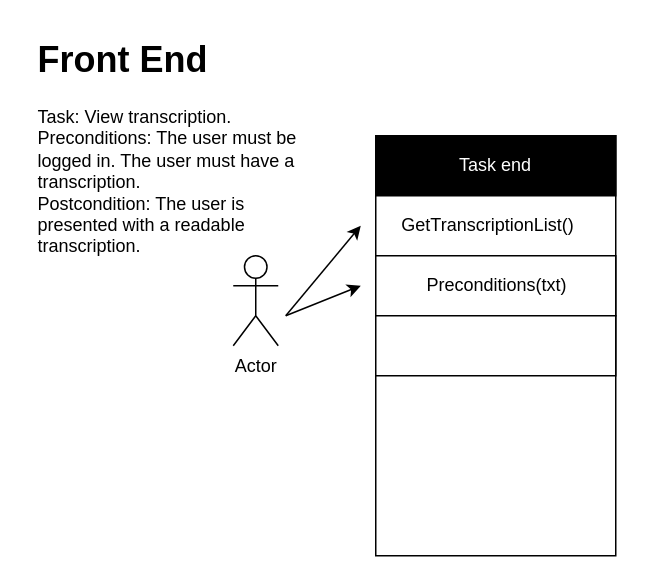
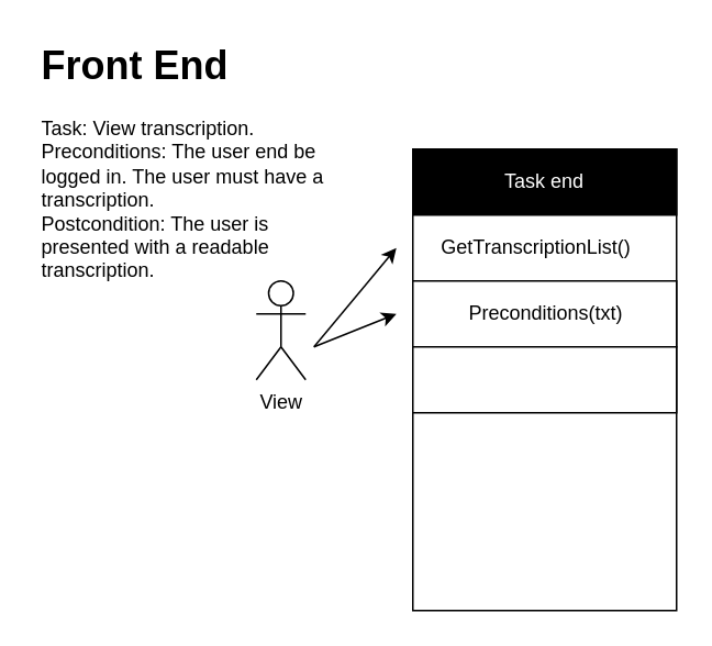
- <mxCell id="3" value="&lt;h1&gt;Front End&lt;/h1&gt;&lt;div&gt;Task: View transcription.&lt;/div&gt;&lt;div&gt;Preconditions: The user must be logged in. The user must have a transcription.&lt;br&gt;&lt;/div&gt;&lt;div&gt;Postcondition: The user is presented with a readable transcription.&lt;br&gt;&lt;/div&gt;" style="text;html=1;strokeColor=none;fillColor=none;spacing=5;spacingTop=-20;whiteSpace=wrap;overflow=hidden;rounded=0;" parent="1" vertex="1"><mxGeometry x="20" y="20" width="190" height="160" as="geometry" /></mxCell>
+ <mxCell id="3" value="&lt;h1&gt;Front End&lt;/h1&gt;&lt;div&gt;Task: View transcription.&lt;/div&gt;&lt;div&gt;Preconditions: The user end be logged in. The user must have a transcription.&lt;br&gt;&lt;/div&gt;&lt;div&gt;Postcondition: The user is presented with a readable transcription.&lt;br&gt;&lt;/div&gt;" style="text;html=1;strokeColor=none;fillColor=none;spacing=5;spacingTop=-20;whiteSpace=wrap;overflow=hidden;rounded=0;" parent="1" vertex="1"><mxGeometry x="20" y="20" width="190" height="160" as="geometry" /></mxCell>
- <mxCell id="4" value="Actor" style="shape=umlActor;verticalLabelPosition=bottom;labelBackgroundColor=#ffffff;verticalAlign=top;html=1;outlineConnect=0;" parent="1" vertex="1"><mxGeometry x="155" y="170" width="30" height="60" as="geometry" /></mxCell>
+ <mxCell id="4" value="View" style="shape=umlActor;verticalLabelPosition=bottom;labelBackgroundColor=#ffffff;verticalAlign=top;html=1;outlineConnect=0;" parent="1" vertex="1"><mxGeometry x="155" y="170" width="30" height="60" as="geometry" /></mxCell>
